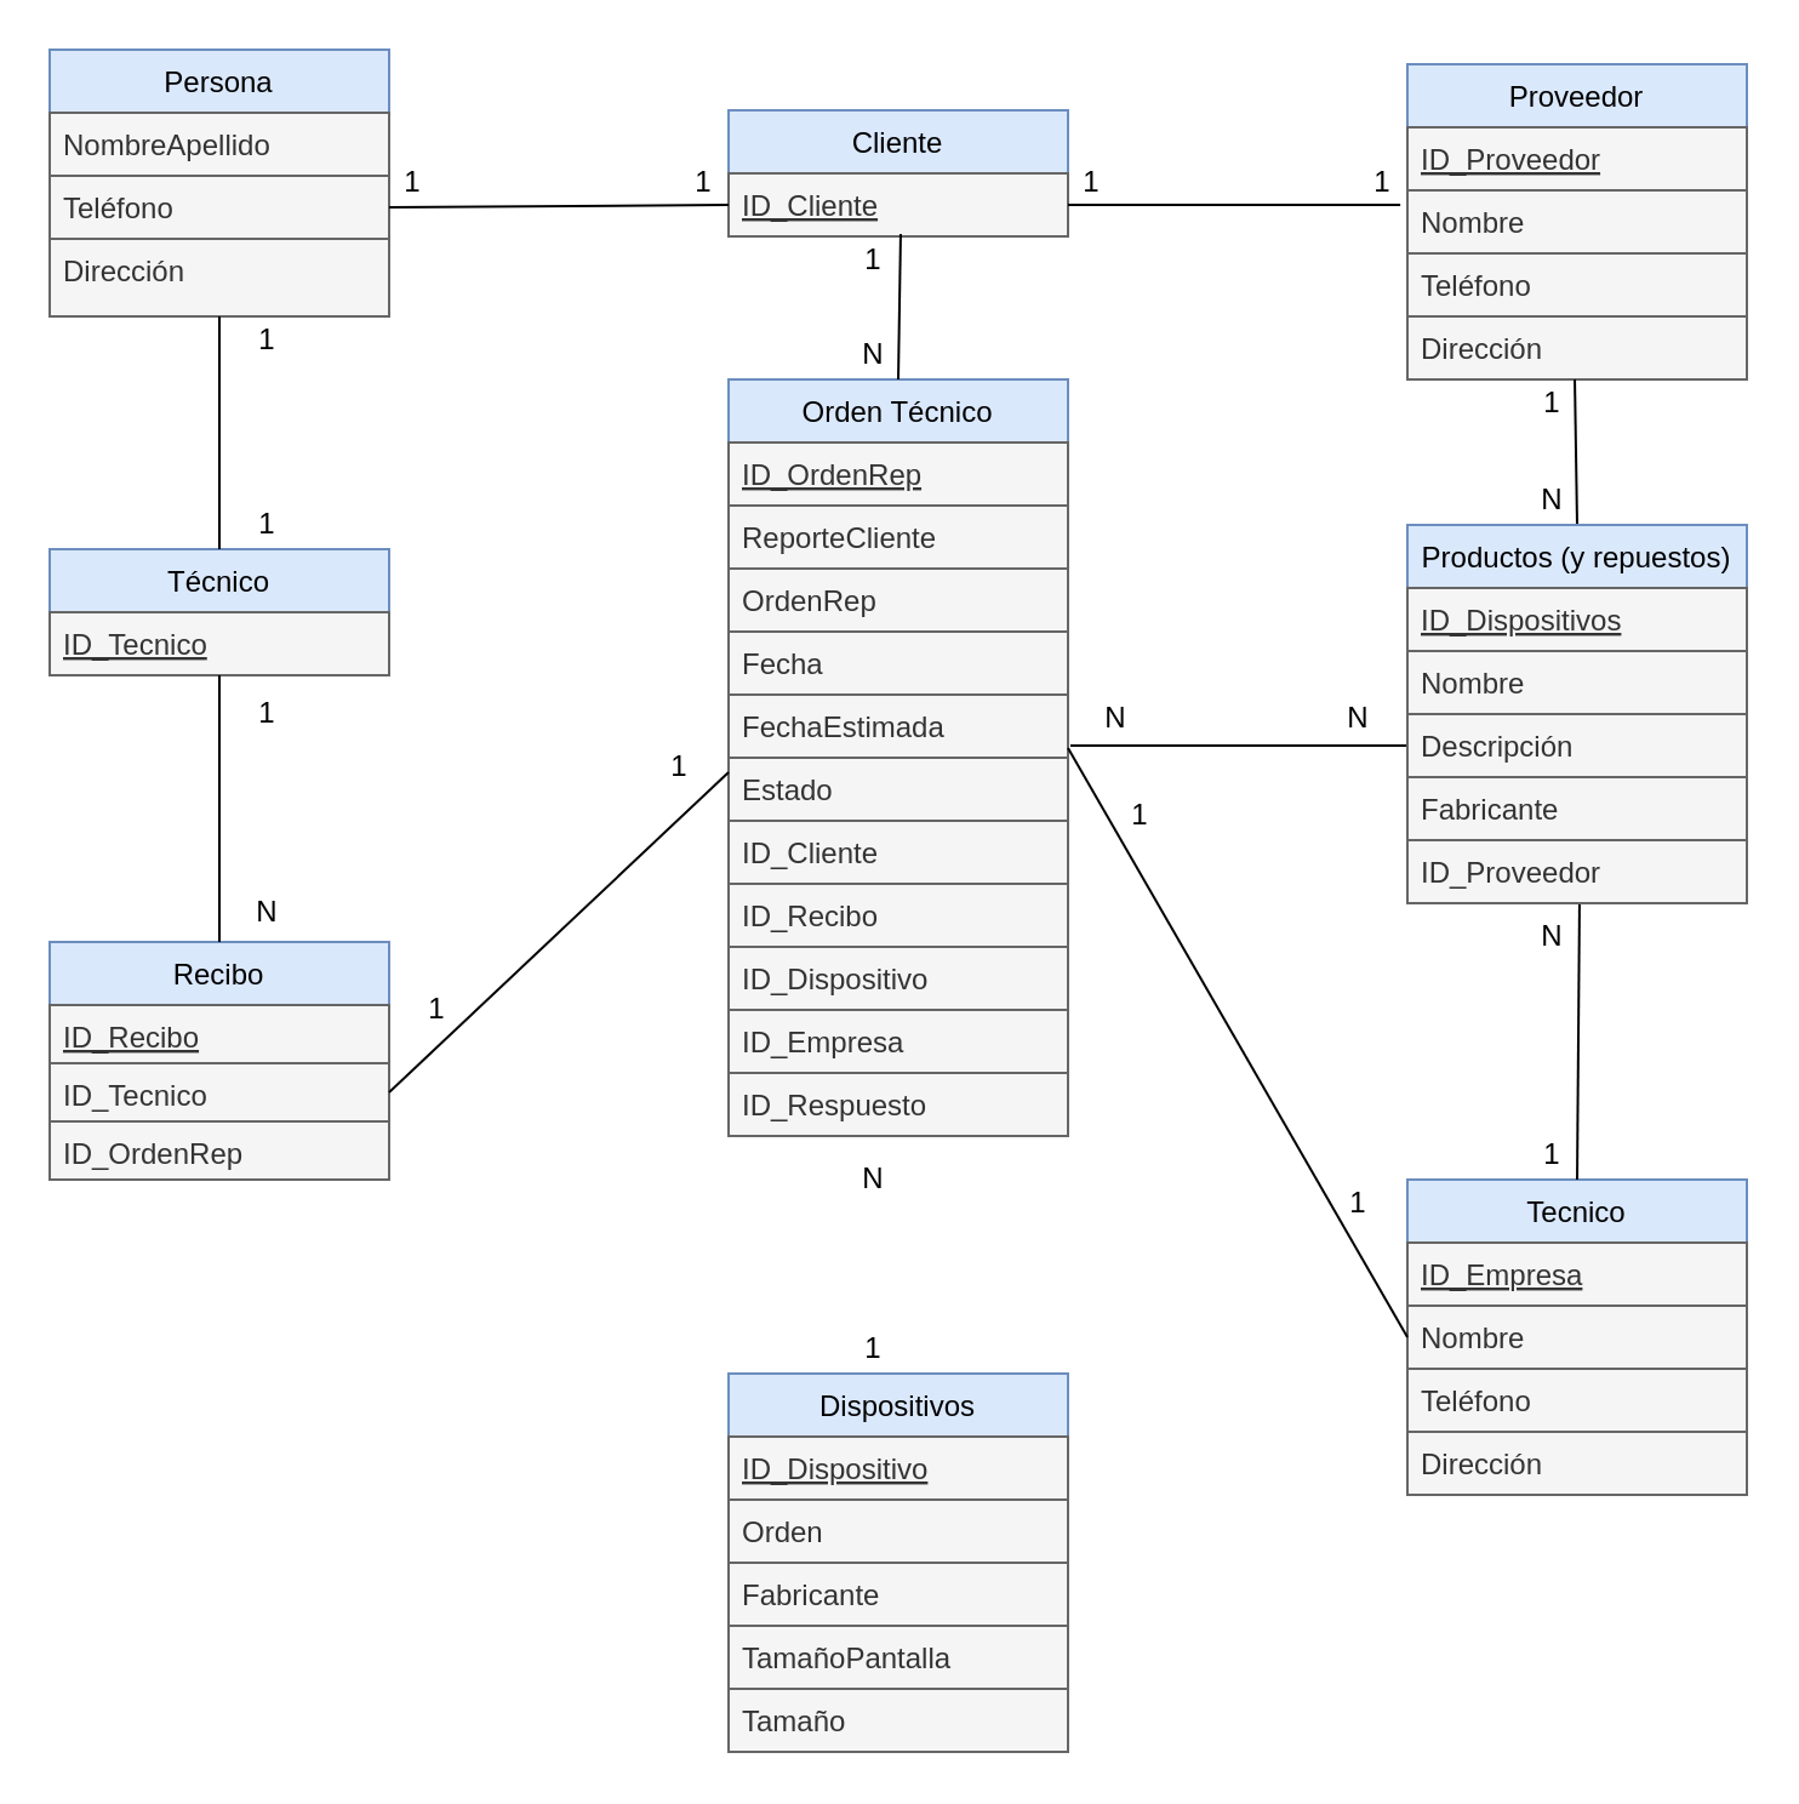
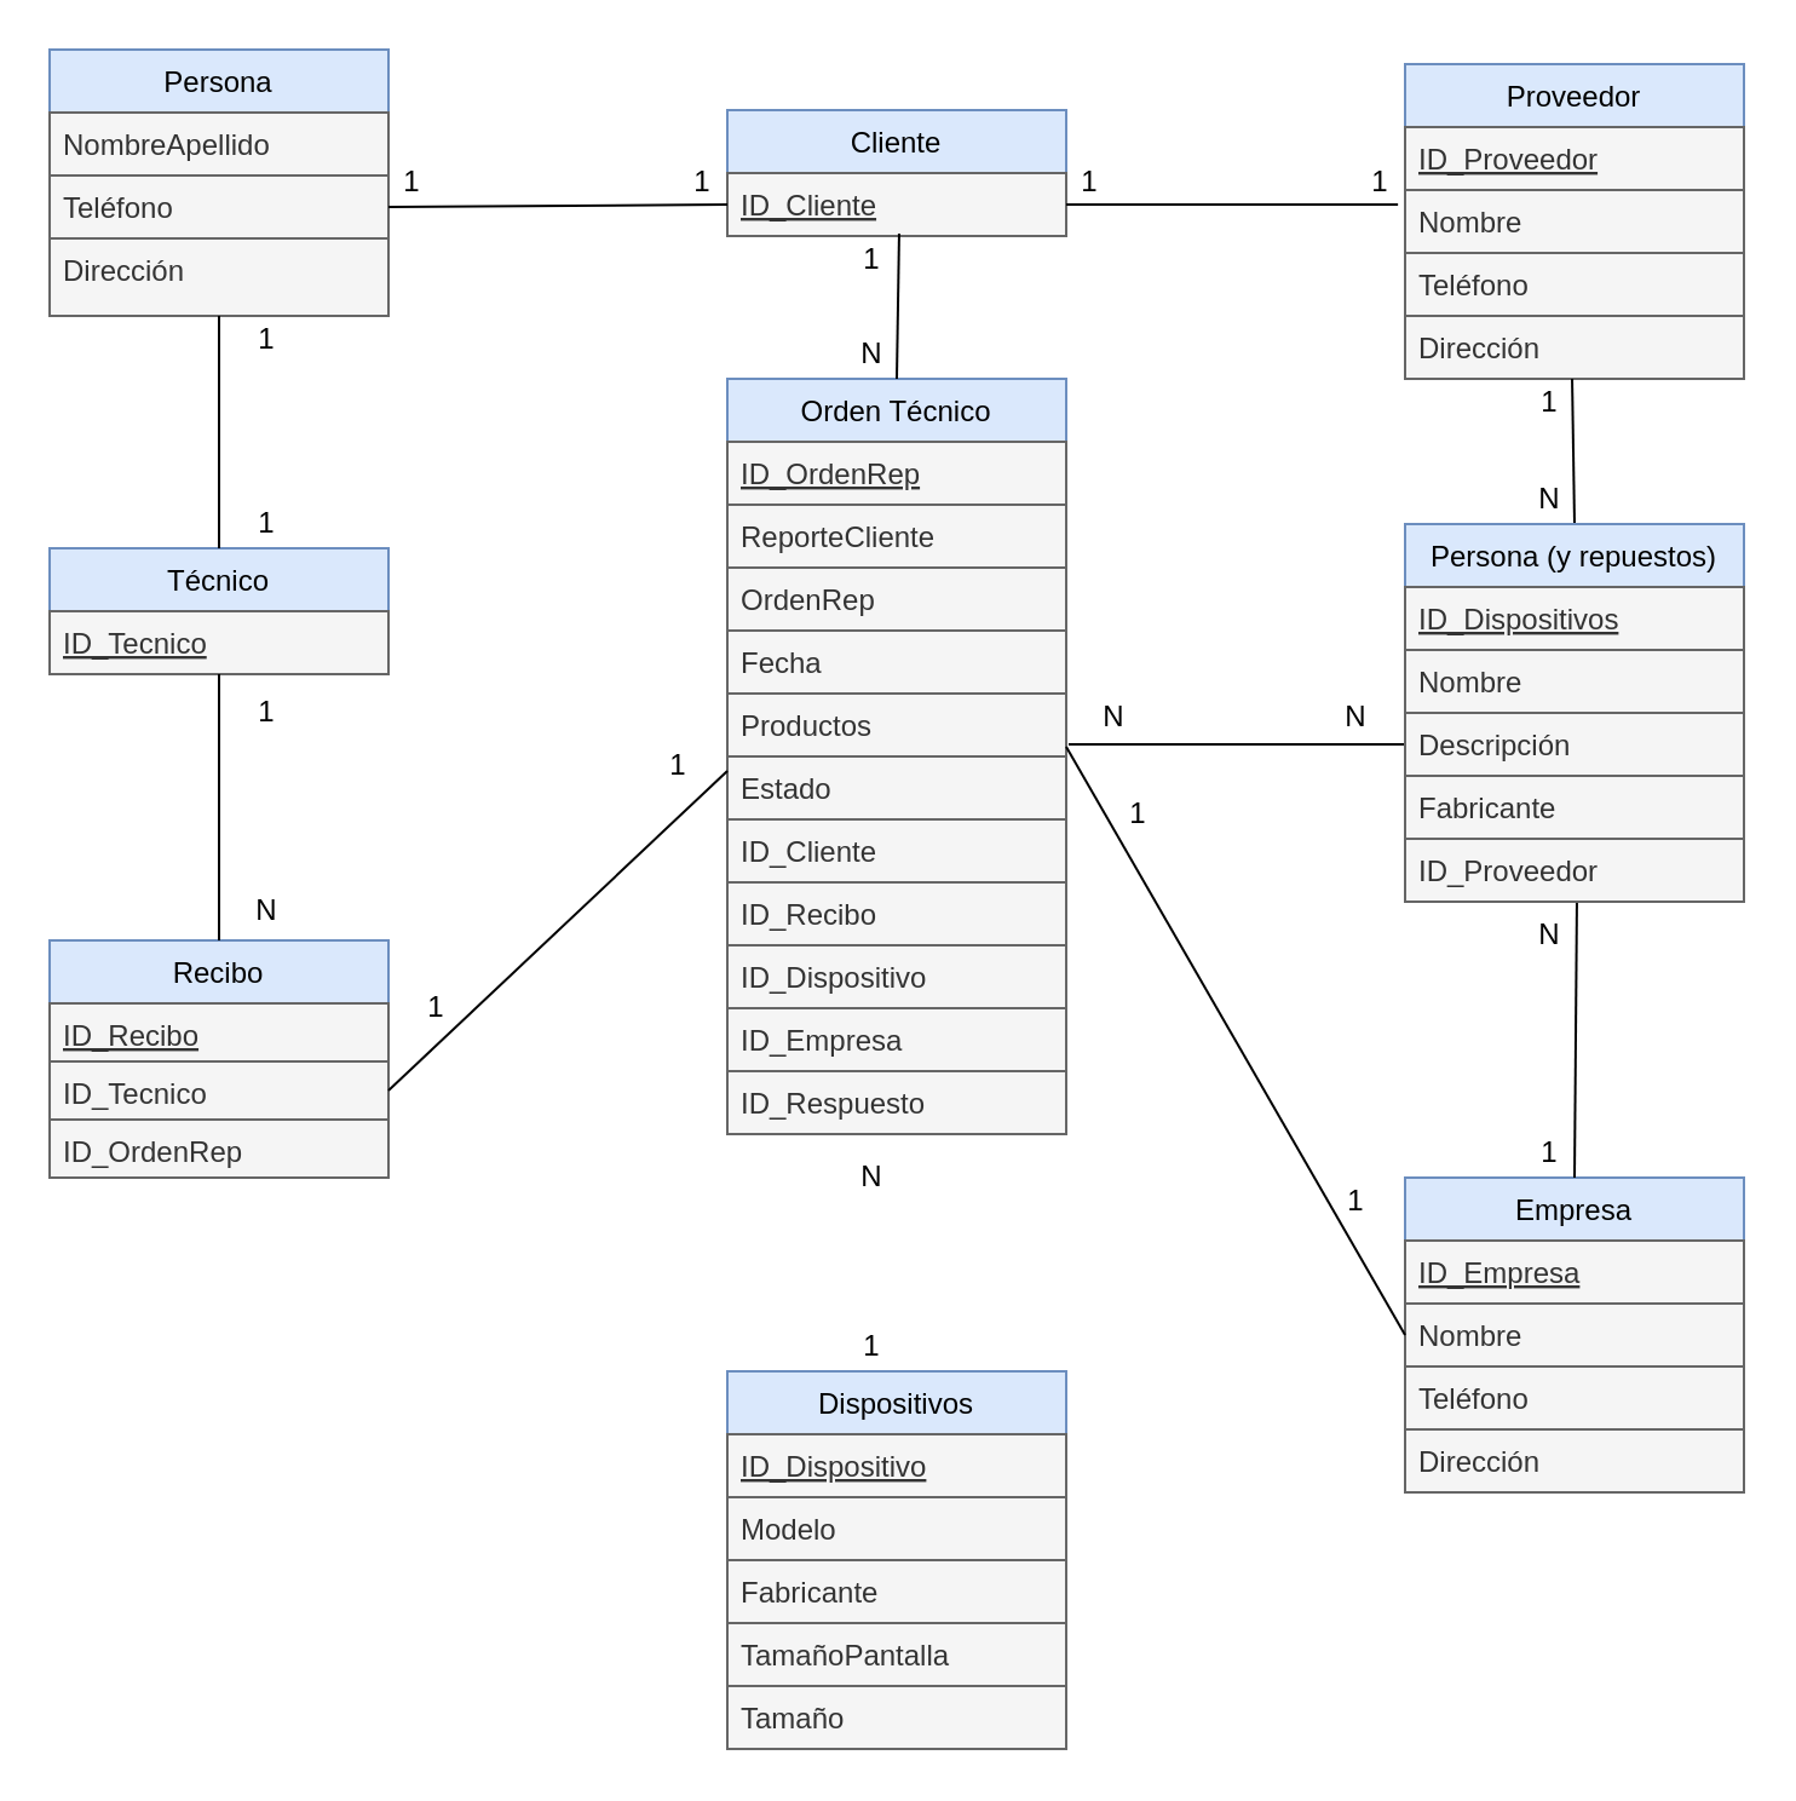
- <mxCell id="52" value="Productos (y repuestos)" style="swimlane;fontStyle=0;childLayout=stackLayout;horizontal=1;startSize=26;fillColor=#dae8fc;horizontalStack=0;resizeParent=1;resizeParentMax=0;resizeLast=0;collapsible=1;marginBottom=0;strokeColor=#6c8ebf;" vertex="1" parent="1"><mxGeometry x="580" y="216" width="140" height="156" as="geometry" /></mxCell>
+ <mxCell id="52" value="Persona (y repuestos)" style="swimlane;fontStyle=0;childLayout=stackLayout;horizontal=1;startSize=26;fillColor=#dae8fc;horizontalStack=0;resizeParent=1;resizeParentMax=0;resizeLast=0;collapsible=1;marginBottom=0;strokeColor=#6c8ebf;" vertex="1" parent="1"><mxGeometry x="580" y="216" width="140" height="156" as="geometry" /></mxCell>
- <mxCell id="27" value="FechaEstimada" style="text;strokeColor=#666666;fillColor=#f5f5f5;align=left;verticalAlign=top;spacingLeft=4;spacingRight=4;overflow=hidden;rotatable=0;points=[[0,0.5],[1,0.5]];portConstraint=eastwest;fontColor=#333333;" vertex="1" parent="22"><mxGeometry y="130" width="140" height="26" as="geometry" /></mxCell>
+ <mxCell id="27" value="Productos" style="text;strokeColor=#666666;fillColor=#f5f5f5;align=left;verticalAlign=top;spacingLeft=4;spacingRight=4;overflow=hidden;rotatable=0;points=[[0,0.5],[1,0.5]];portConstraint=eastwest;fontColor=#333333;" vertex="1" parent="22"><mxGeometry y="130" width="140" height="26" as="geometry" /></mxCell>
- <mxCell id="17" value="Tecnico" style="swimlane;fontStyle=0;childLayout=stackLayout;horizontal=1;startSize=26;fillColor=#dae8fc;horizontalStack=0;resizeParent=1;resizeParentMax=0;resizeLast=0;collapsible=1;marginBottom=0;strokeColor=#6c8ebf;" vertex="1" parent="1"><mxGeometry x="580" y="486" width="140" height="130" as="geometry" /></mxCell>
+ <mxCell id="17" value="Empresa" style="swimlane;fontStyle=0;childLayout=stackLayout;horizontal=1;startSize=26;fillColor=#dae8fc;horizontalStack=0;resizeParent=1;resizeParentMax=0;resizeLast=0;collapsible=1;marginBottom=0;strokeColor=#6c8ebf;" vertex="1" parent="1"><mxGeometry x="580" y="486" width="140" height="130" as="geometry" /></mxCell>
- <mxCell id="38" value="Orden" style="text;strokeColor=#666666;fillColor=#f5f5f5;align=left;verticalAlign=top;spacingLeft=4;spacingRight=4;overflow=hidden;rotatable=0;points=[[0,0.5],[1,0.5]];portConstraint=eastwest;fontColor=#333333;" vertex="1" parent="36"><mxGeometry y="52" width="140" height="26" as="geometry" /></mxCell>
+ <mxCell id="38" value="Modelo" style="text;strokeColor=#666666;fillColor=#f5f5f5;align=left;verticalAlign=top;spacingLeft=4;spacingRight=4;overflow=hidden;rotatable=0;points=[[0,0.5],[1,0.5]];portConstraint=eastwest;fontColor=#333333;" vertex="1" parent="36"><mxGeometry y="52" width="140" height="26" as="geometry" /></mxCell>
